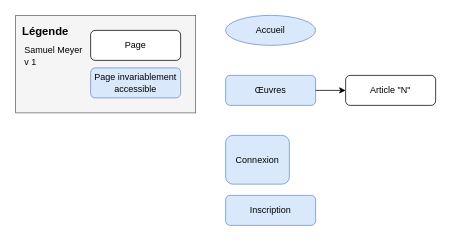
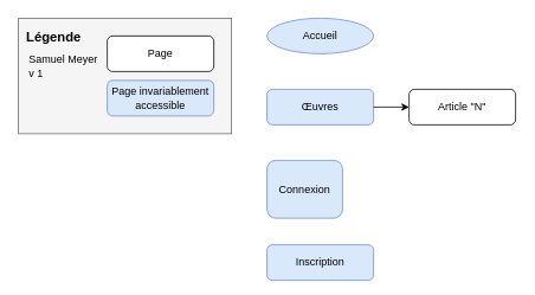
- <mxCell id="13" value="Inscription" style="rounded=1;whiteSpace=wrap;html=1;fillColor=#dae8fc;strokeColor=#6c8ebf;" parent="1" vertex="1"><mxGeometry x="300" y="260" width="120" height="40" as="geometry" /></mxCell>
+ <mxCell id="13" value="Inscription" style="rounded=1;whiteSpace=wrap;html=1;fillColor=#dae8fc;strokeColor=#6c8ebf;" parent="1" vertex="1"><mxGeometry x="300" y="275" width="120" height="40" as="geometry" /></mxCell>
